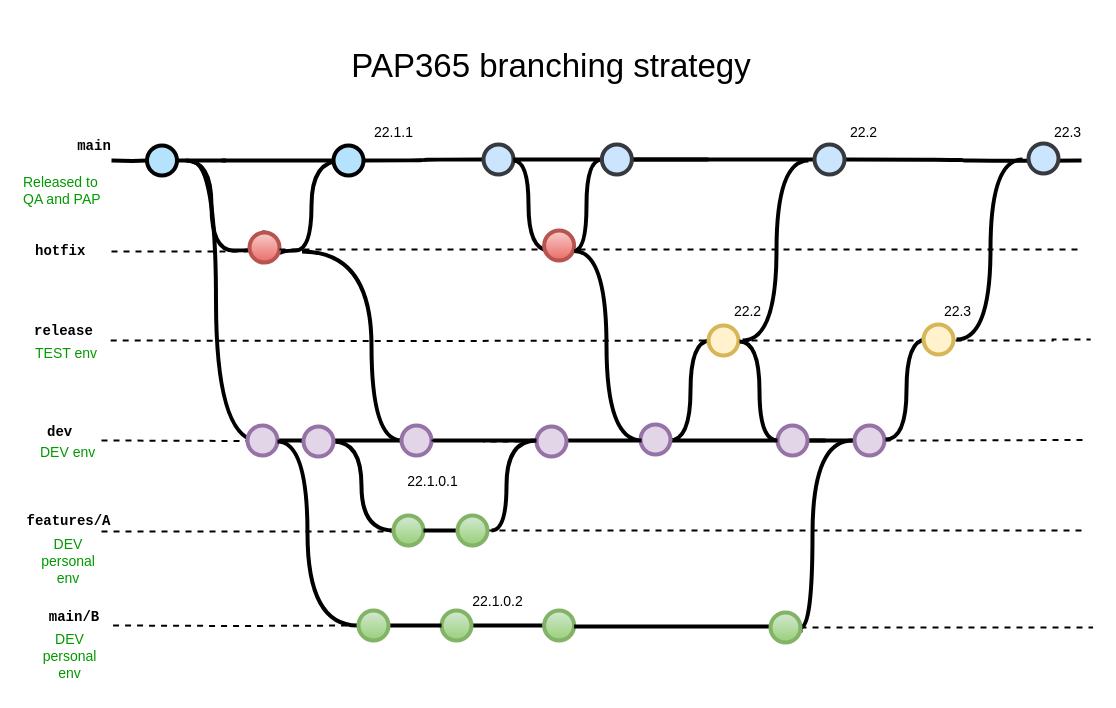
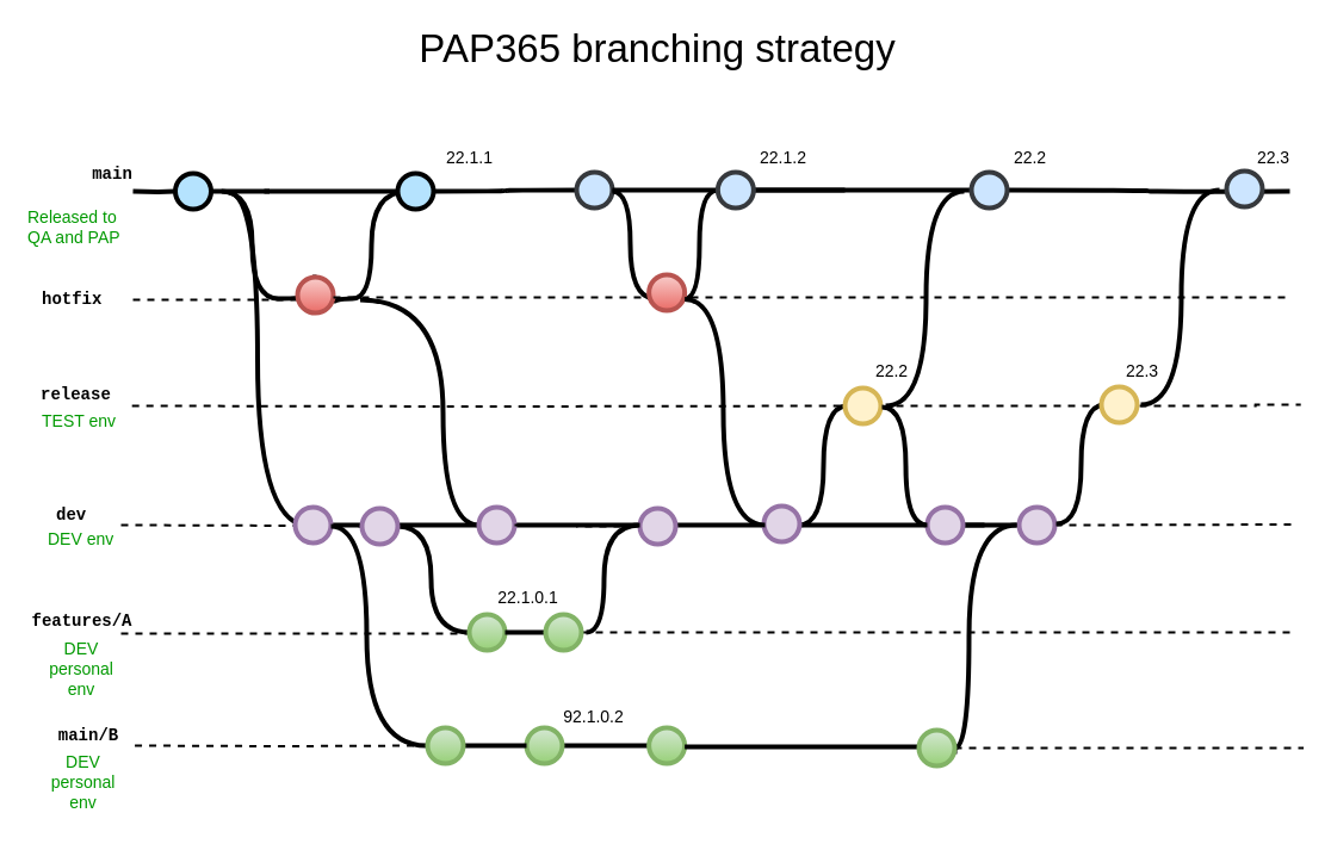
- <mxCell id="2" value="PAP365 branching strategy" style="text;html=1;strokeColor=none;fillColor=none;align=center;verticalAlign=middle;whiteSpace=wrap;rounded=0;fontSize=33;fontColor=#000000;" parent="1" vertex="1"><mxGeometry x="156" y="45" width="790" height="40" as="geometry" /></mxCell>
+ <mxCell id="2" value="PAP365 branching strategy" style="text;html=1;strokeColor=none;fillColor=none;align=center;verticalAlign=middle;whiteSpace=wrap;rounded=0;fontSize=33;fontColor=#000000;" parent="1" vertex="1"><mxGeometry x="156" y="20" width="790" height="40" as="geometry" /></mxCell>
+ <mxCell id="14" value="22.1.2" style="text;html=1;strokeColor=none;fillColor=none;align=center;verticalAlign=middle;whiteSpace=wrap;overflow=hidden;fontSize=14;" parent="1" vertex="1"><mxGeometry x="630.37" y="121" width="52.63" height="20" as="geometry" /></mxCell>
- <mxCell id="76" value="22.1.0.1" style="text;html=1;strokeColor=none;fillColor=none;align=center;verticalAlign=middle;whiteSpace=wrap;overflow=hidden;fontSize=14;" parent="1" vertex="1"><mxGeometry x="394.37" y="470" width="76.63" height="20" as="geometry" /></mxCell>
+ <mxCell id="76" value="22.1.0.1" style="text;html=1;strokeColor=none;fillColor=none;align=center;verticalAlign=middle;whiteSpace=wrap;overflow=hidden;fontSize=14;" parent="1" vertex="1"><mxGeometry x="404.37" y="490" width="76.63" height="20" as="geometry" /></mxCell>
- <mxCell id="77" value="22.1.0.2" style="text;html=1;strokeColor=none;fillColor=none;align=center;verticalAlign=middle;whiteSpace=wrap;overflow=hidden;fontSize=14;" parent="1" vertex="1"><mxGeometry x="459.37" y="590" width="76.63" height="20" as="geometry" /></mxCell>
+ <mxCell id="77" value="92.1.0.2" style="text;html=1;strokeColor=none;fillColor=none;align=center;verticalAlign=middle;whiteSpace=wrap;overflow=hidden;fontSize=14;" parent="1" vertex="1"><mxGeometry x="459.37" y="590" width="76.63" height="20" as="geometry" /></mxCell>
